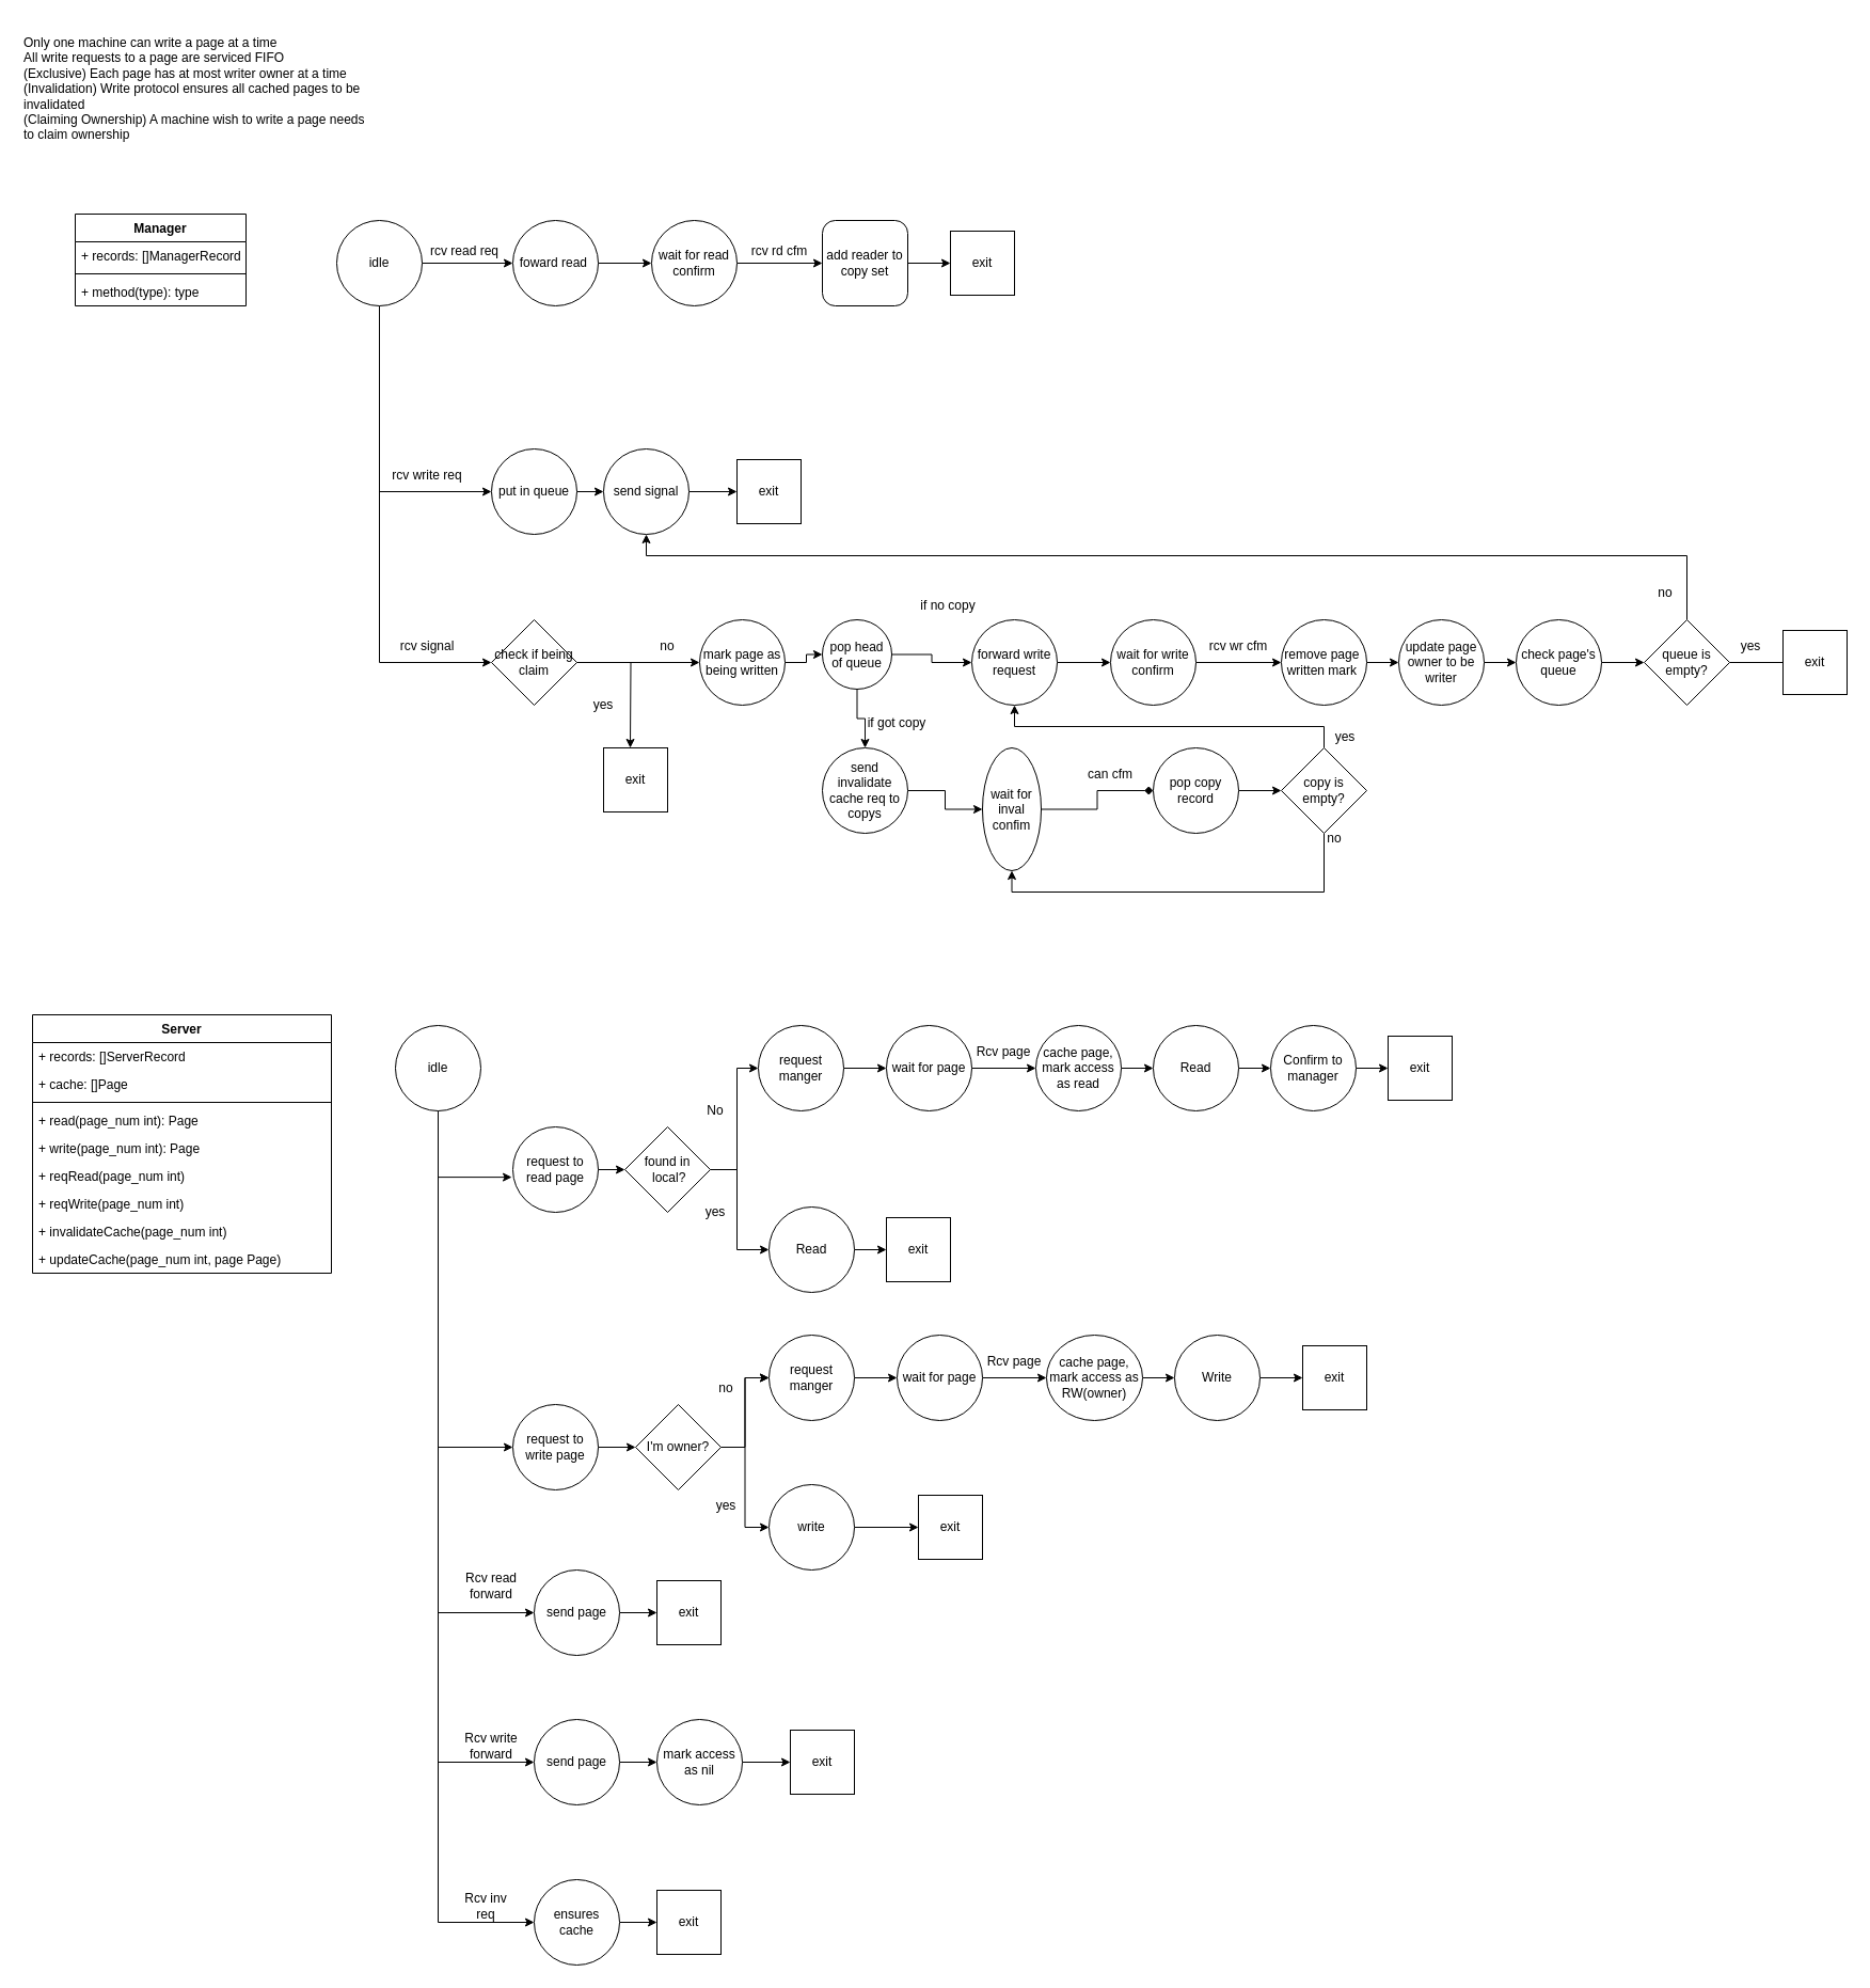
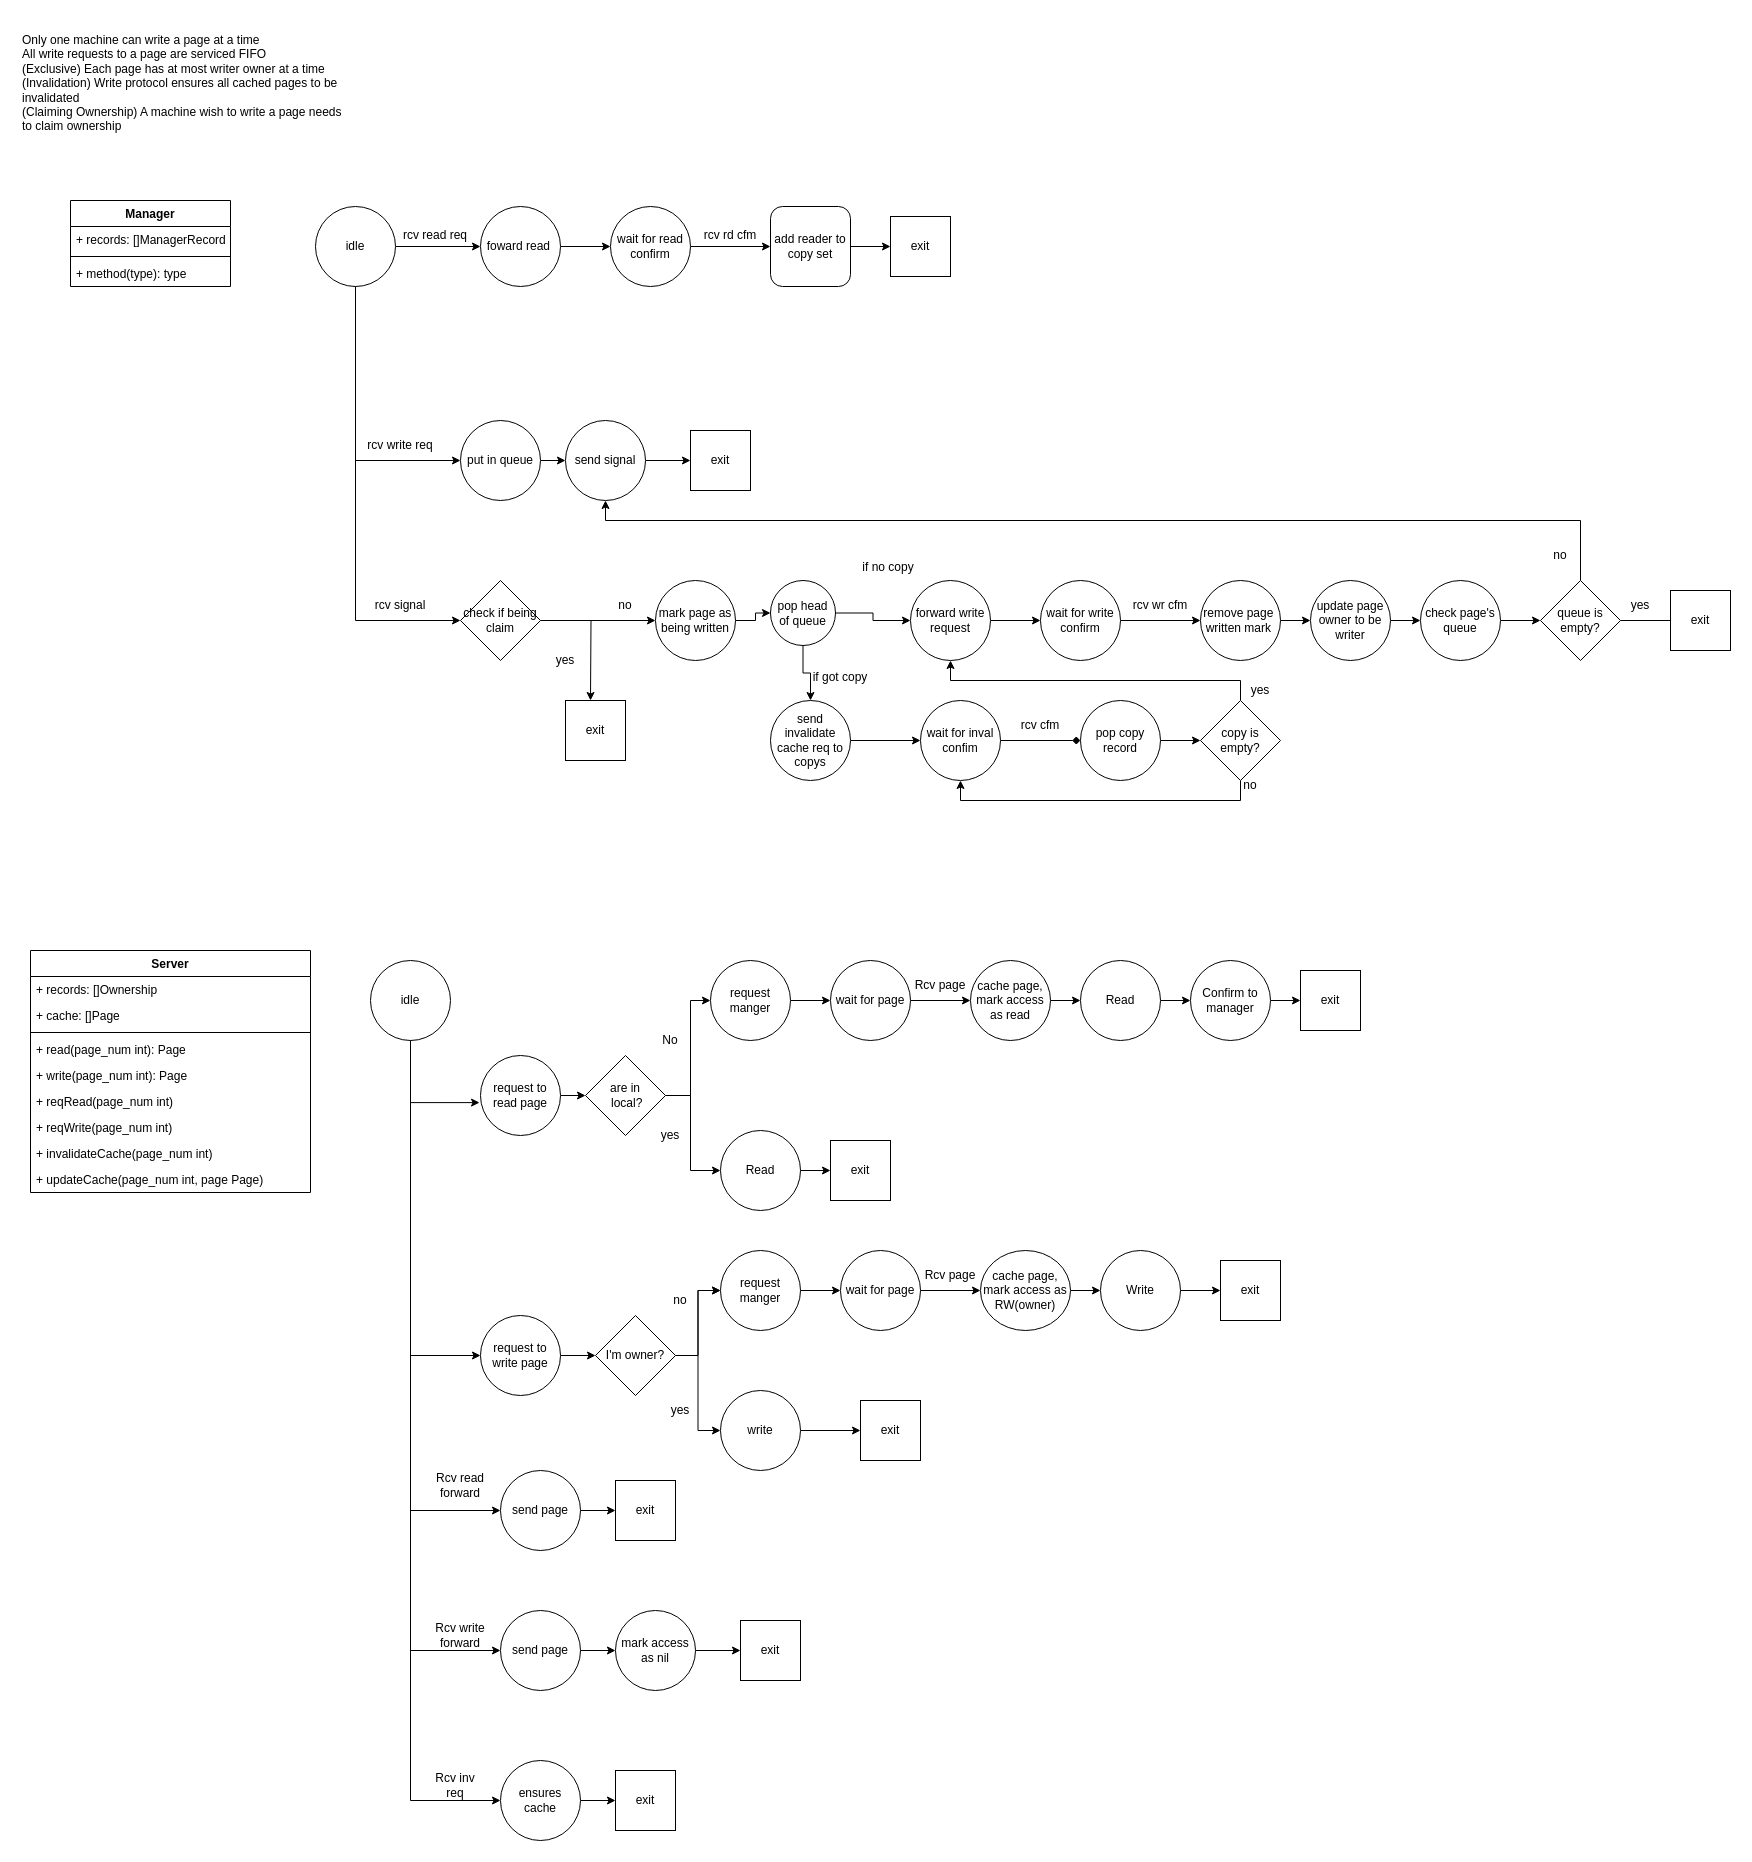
- <mxCell id="62" value="can cfm" style="text;html=1;strokeColor=none;fillColor=none;align=center;verticalAlign=middle;whiteSpace=wrap;rounded=0;" parent="1" vertex="1"><mxGeometry x="1010" y="710" width="60" height="30" as="geometry" /></mxCell>
+ <mxCell id="62" value="rcv cfm" style="text;html=1;strokeColor=none;fillColor=none;align=center;verticalAlign=middle;whiteSpace=wrap;rounded=0;" parent="1" vertex="1"><mxGeometry x="1010" y="710" width="60" height="30" as="geometry" /></mxCell>
- <mxCell id="58" value="wait for inval confim" style="ellipse;whiteSpace=wrap;html=1;rounded=0;" parent="1" vertex="1"><mxGeometry x="920" y="700" width="55" height="115" as="geometry" /></mxCell>
+ <mxCell id="58" value="wait for inval confim" style="ellipse;whiteSpace=wrap;html=1;rounded=0;" parent="1" vertex="1"><mxGeometry x="920" y="700" width="80" height="80" as="geometry" /></mxCell>
- <mxCell id="13" value="+ records: []ServerRecord&lt;br&gt;" style="text;strokeColor=none;fillColor=none;align=left;verticalAlign=top;spacingLeft=4;spacingRight=4;overflow=hidden;rotatable=0;points=[[0,0.5],[1,0.5]];portConstraint=eastwest;whiteSpace=wrap;html=1;" parent="12" vertex="1"><mxGeometry y="26" width="280" height="26" as="geometry" /></mxCell>
+ <mxCell id="13" value="+ records: []Ownership&lt;br&gt;" style="text;strokeColor=none;fillColor=none;align=left;verticalAlign=top;spacingLeft=4;spacingRight=4;overflow=hidden;rotatable=0;points=[[0,0.5],[1,0.5]];portConstraint=eastwest;whiteSpace=wrap;html=1;" parent="12" vertex="1"><mxGeometry y="26" width="280" height="26" as="geometry" /></mxCell>
- <mxCell id="33" value="found in&lt;br&gt;&amp;nbsp;local?" style="rhombus;whiteSpace=wrap;html=1;rounded=0;" parent="1" vertex="1"><mxGeometry x="585" y="1055" width="80" height="80" as="geometry" /></mxCell>
+ <mxCell id="33" value="are in&lt;br&gt;&amp;nbsp;local?" style="rhombus;whiteSpace=wrap;html=1;rounded=0;" parent="1" vertex="1"><mxGeometry x="585" y="1055" width="80" height="80" as="geometry" /></mxCell>
